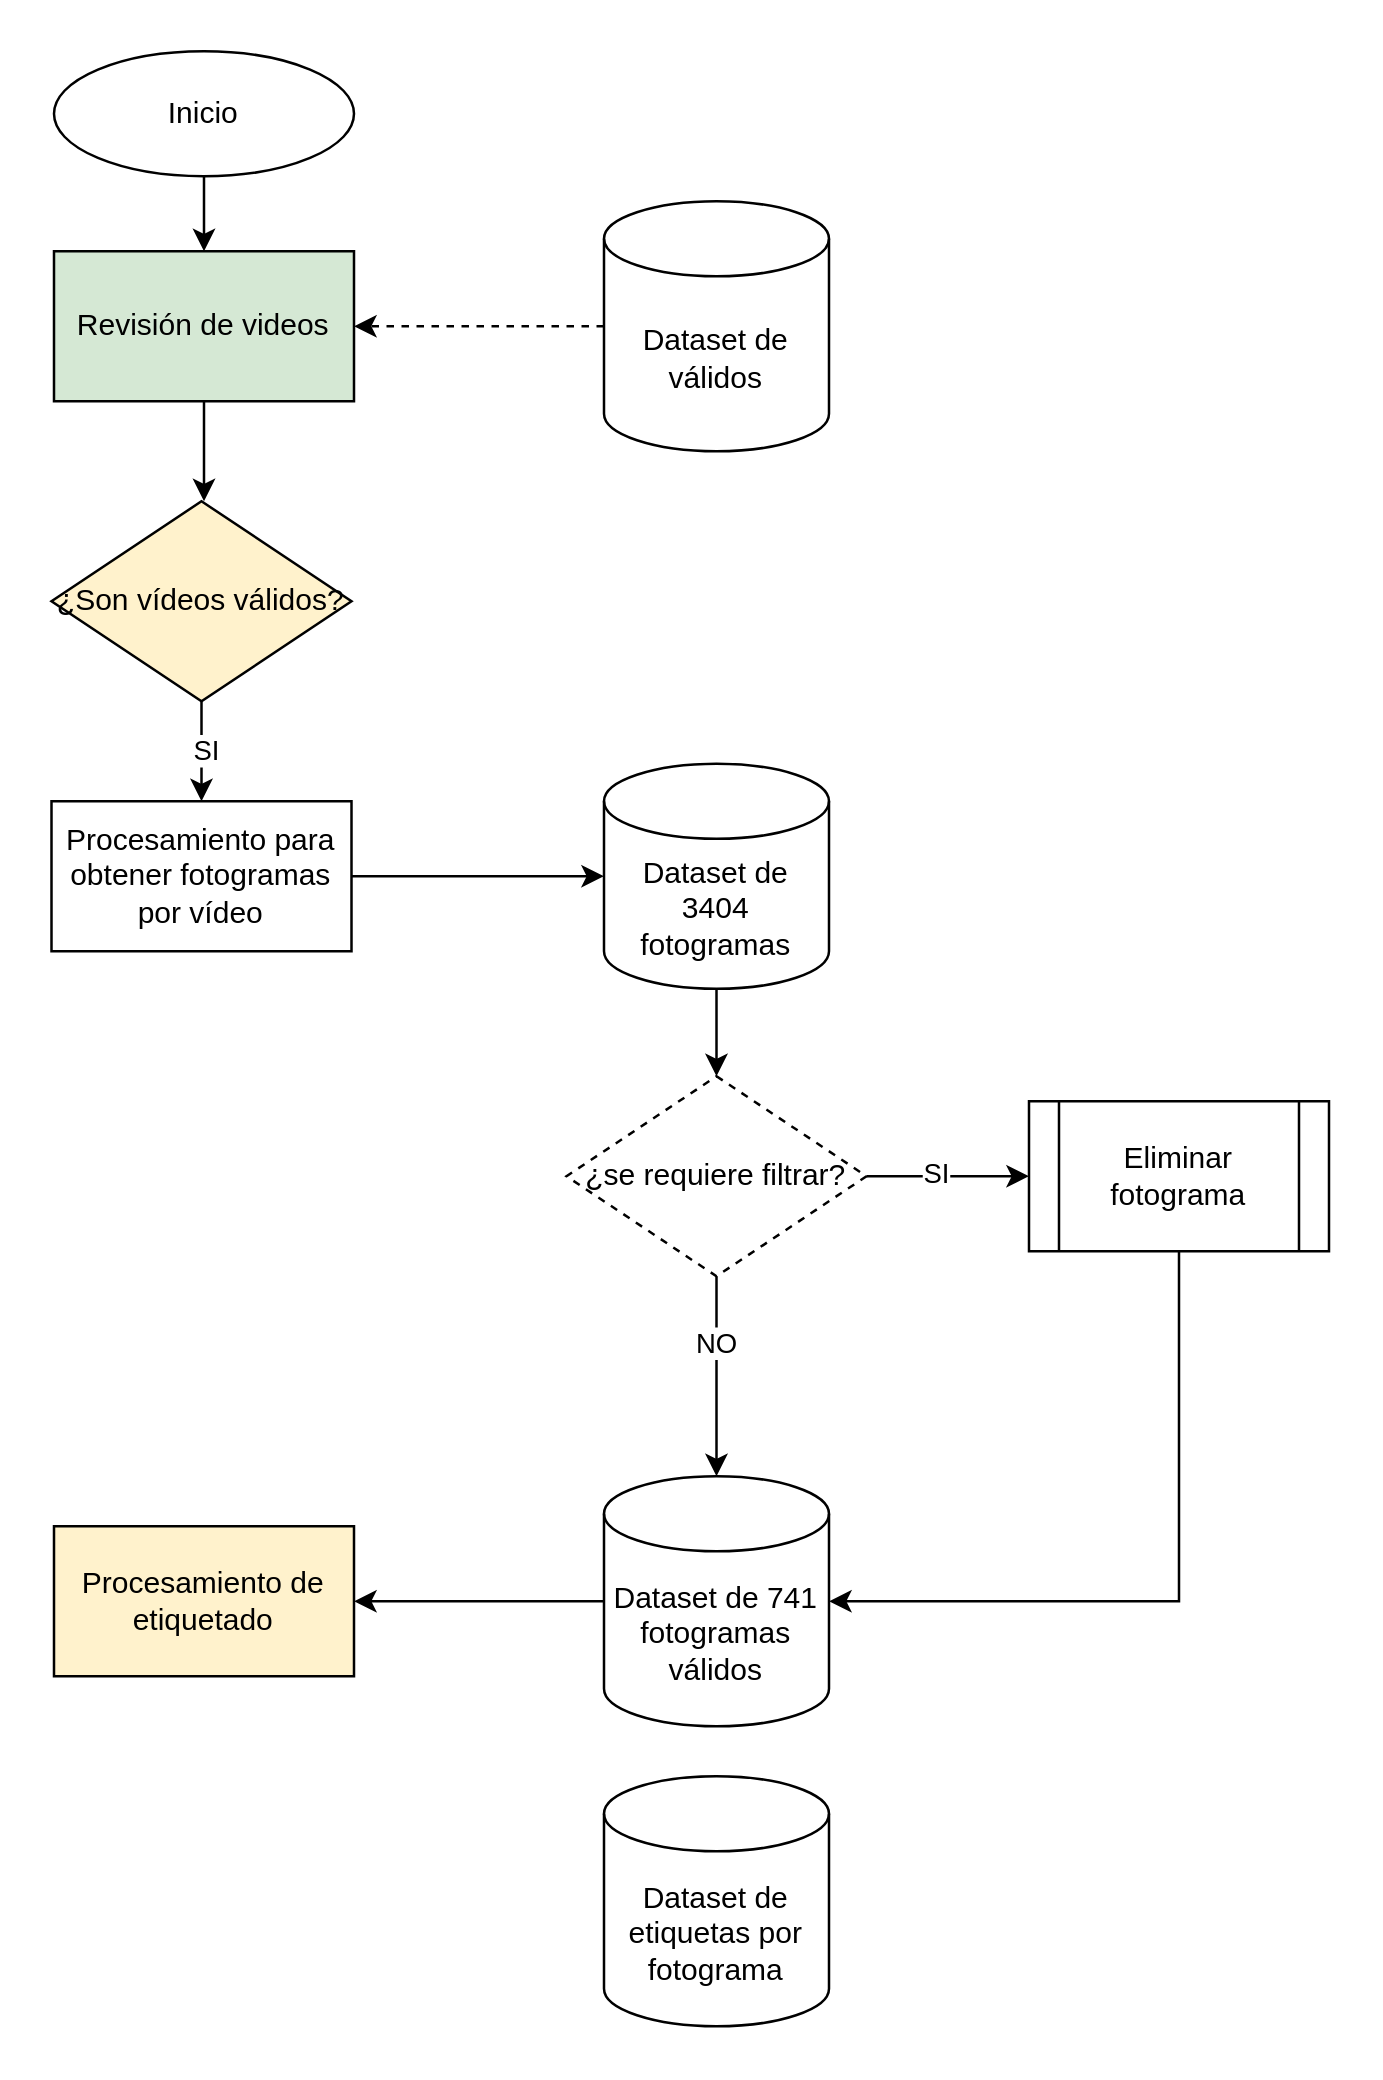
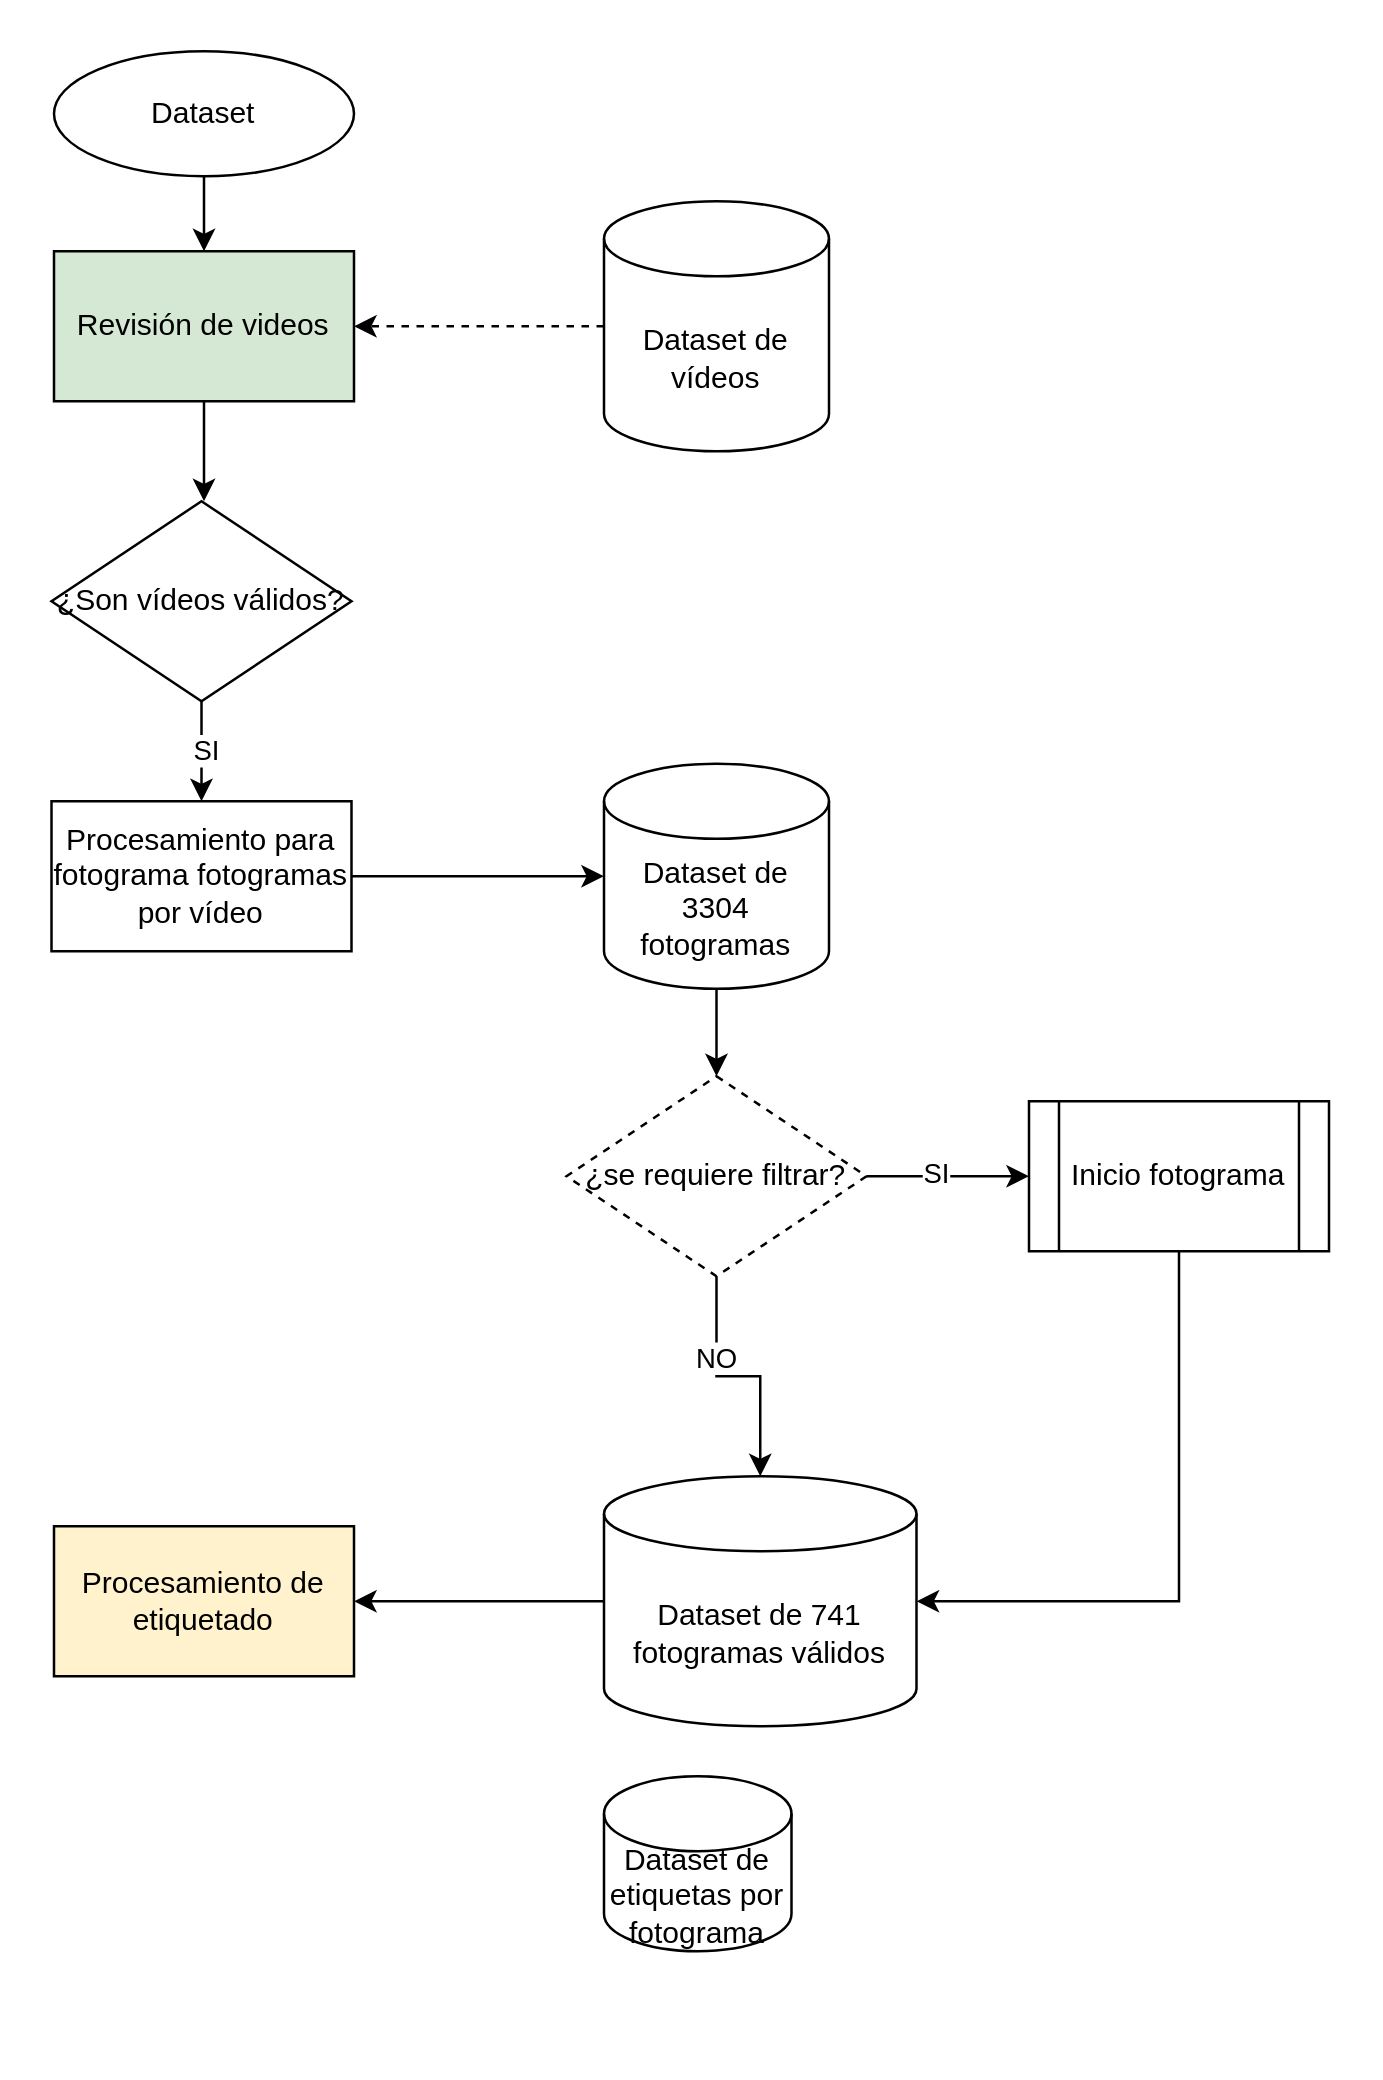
- <mxCell id="3" value="Inicio" style="ellipse;whiteSpace=wrap;html=1;" vertex="1" parent="1"><mxGeometry x="21" y="20" width="120" height="50" as="geometry" /></mxCell>
+ <mxCell id="3" value="Dataset" style="ellipse;whiteSpace=wrap;html=1;" vertex="1" parent="1"><mxGeometry x="21" y="20" width="120" height="50" as="geometry" /></mxCell>
- <mxCell id="18" value="Dataset de válidos" style="shape=cylinder3;whiteSpace=wrap;html=1;boundedLbl=1;backgroundOutline=1;size=15;" vertex="1" parent="1"><mxGeometry x="241" y="80" width="90" height="100" as="geometry" /></mxCell>
+ <mxCell id="18" value="Dataset de vídeos" style="shape=cylinder3;whiteSpace=wrap;html=1;boundedLbl=1;backgroundOutline=1;size=15;" vertex="1" parent="1"><mxGeometry x="241" y="80" width="90" height="100" as="geometry" /></mxCell>
- <mxCell id="8" value="¿&lt;span style=&quot;background-color: initial;&quot;&gt;Son vídeos válidos?&lt;/span&gt;" style="rhombus;whiteSpace=wrap;html=1;fillColor=#fff2cc;" vertex="1" parent="1"><mxGeometry x="20" y="200" width="120" height="80" as="geometry" /></mxCell>
+ <mxCell id="8" value="¿&lt;span style=&quot;background-color: initial;&quot;&gt;Son vídeos válidos?&lt;/span&gt;" style="rhombus;whiteSpace=wrap;html=1;" vertex="1" parent="1"><mxGeometry x="20" y="200" width="120" height="80" as="geometry" /></mxCell>
- <mxCell id="9" value="Procesamiento para obtener fotogramas por vídeo" style="whiteSpace=wrap;html=1;" vertex="1" parent="1"><mxGeometry x="20" y="320" width="120" height="60" as="geometry" /></mxCell>
+ <mxCell id="9" value="Procesamiento para fotograma fotogramas por vídeo" style="whiteSpace=wrap;html=1;" vertex="1" parent="1"><mxGeometry x="20" y="320" width="120" height="60" as="geometry" /></mxCell>
- <mxCell id="20" value="Dataset de 3404 fotogramas" style="shape=cylinder3;whiteSpace=wrap;html=1;boundedLbl=1;backgroundOutline=1;size=15;" vertex="1" parent="1"><mxGeometry x="241" y="305" width="90" height="90" as="geometry" /></mxCell>
+ <mxCell id="20" value="Dataset de 3304 fotogramas" style="shape=cylinder3;whiteSpace=wrap;html=1;boundedLbl=1;backgroundOutline=1;size=15;" vertex="1" parent="1"><mxGeometry x="241" y="305" width="90" height="90" as="geometry" /></mxCell>
- <mxCell id="22" value="Eliminar fotograma" style="shape=process;whiteSpace=wrap;html=1;backgroundOutline=1;" vertex="1" parent="1"><mxGeometry x="411" y="440" width="120" height="60" as="geometry" /></mxCell>
+ <mxCell id="22" value="Inicio fotograma" style="shape=process;whiteSpace=wrap;html=1;backgroundOutline=1;" vertex="1" parent="1"><mxGeometry x="411" y="440" width="120" height="60" as="geometry" /></mxCell>
- <mxCell id="16" value="Dataset de 741 fotogramas válidos" style="shape=cylinder3;whiteSpace=wrap;html=1;boundedLbl=1;backgroundOutline=1;size=15;" vertex="1" parent="1"><mxGeometry x="241" y="590" width="90" height="100" as="geometry" /></mxCell>
+ <mxCell id="16" value="Dataset de 741 fotogramas válidos" style="shape=cylinder3;whiteSpace=wrap;html=1;boundedLbl=1;backgroundOutline=1;size=15;" vertex="1" parent="1"><mxGeometry x="241" y="590" width="125" height="100" as="geometry" /></mxCell>
- <mxCell id="25" value="Dataset de etiquetas por fotograma" style="shape=cylinder3;whiteSpace=wrap;html=1;boundedLbl=1;backgroundOutline=1;size=15;" vertex="1" parent="1"><mxGeometry x="241" y="710" width="90" height="100" as="geometry" /></mxCell>
+ <mxCell id="25" value="Dataset de etiquetas por fotograma" style="shape=cylinder3;whiteSpace=wrap;html=1;boundedLbl=1;backgroundOutline=1;size=15;" vertex="1" parent="1"><mxGeometry x="241" y="710" width="75" height="70" as="geometry" /></mxCell>
